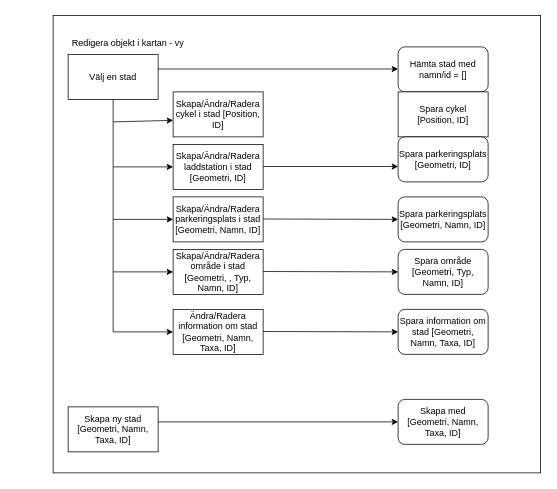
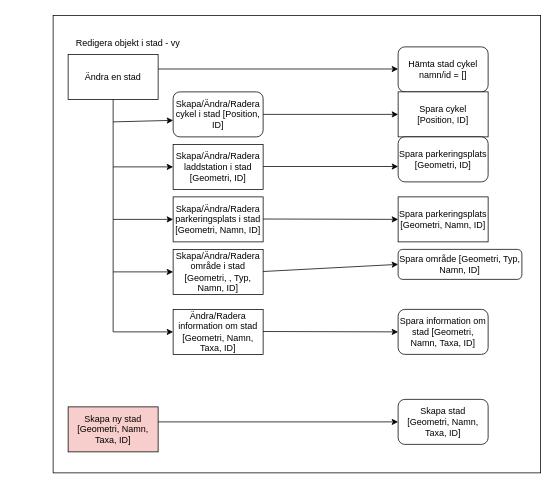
- <mxCell id="3" value="Redigera objekt i kartan - vy" style="text;html=1;strokeColor=none;fillColor=none;align=center;verticalAlign=middle;whiteSpace=wrap;rounded=0;" parent="1" vertex="1"><mxGeometry x="20" y="42" width="300" height="30" as="geometry" /></mxCell>
+ <mxCell id="3" value="Redigera objekt i stad - vy" style="text;html=1;strokeColor=none;fillColor=none;align=center;verticalAlign=middle;whiteSpace=wrap;rounded=0;" parent="1" vertex="1"><mxGeometry x="20" y="42" width="300" height="30" as="geometry" /></mxCell>
- <mxCell id="13" value="Hämta stad med namn/id = []" style="rounded=1;whiteSpace=wrap;html=1;" parent="1" vertex="1"><mxGeometry x="530" y="62" width="120" height="60" as="geometry" /></mxCell>
+ <mxCell id="13" value="Hämta stad cykel namn/id = []" style="rounded=1;whiteSpace=wrap;html=1;" parent="1" vertex="1"><mxGeometry x="530" y="62" width="120" height="60" as="geometry" /></mxCell>
- <mxCell id="4" value="Välj en stad" style="rounded=0;whiteSpace=wrap;html=1;" parent="1" vertex="1"><mxGeometry x="90" y="72" width="120" height="60" as="geometry" /></mxCell>
+ <mxCell id="4" value="Ändra en stad" style="rounded=0;whiteSpace=wrap;html=1;" parent="1" vertex="1"><mxGeometry x="90" y="72" width="120" height="60" as="geometry" /></mxCell>
- <mxCell id="5" value="Skapa/Ändra/Radera cykel i stad [Position, ID]" style="rounded=0;whiteSpace=wrap;html=1;" parent="1" vertex="1"><mxGeometry x="230" y="122" width="120" height="60" as="geometry" /></mxCell>
+ <mxCell id="5" value="Skapa/Ändra/Radera cykel i stad [Position, ID]" style="whiteSpace=wrap;html=1;rounded=1;" parent="1" vertex="1"><mxGeometry x="230" y="122" width="120" height="60" as="geometry" /></mxCell>
+ <mxCell id="22" value="" style="endArrow=classic;html=1;rounded=0;exitX=1;exitY=0.5;exitDx=0;exitDy=0;entryX=0;entryY=0.5;entryDx=0;entryDy=0;" parent="1" source="5" target="18" edge="1"><mxGeometry width="50" height="50" relative="1" as="geometry"><mxPoint x="650" y="362" as="sourcePoint" /><mxPoint x="700" y="312" as="targetPoint" /></mxGeometry></mxCell>
- <mxCell id="20" value="Spara parkeringsplats&lt;br&gt;[Geometri, Namn, ID]" style="rounded=1;whiteSpace=wrap;html=1;" parent="1" vertex="1"><mxGeometry x="530" y="262" width="120" height="60" as="geometry" /></mxCell>
+ <mxCell id="20" value="Spara parkeringsplats&lt;br&gt;[Geometri, Namn, ID]" style="whiteSpace=wrap;html=1;rounded=0;" parent="1" vertex="1"><mxGeometry x="530" y="262" width="120" height="60" as="geometry" /></mxCell>
- <mxCell id="21" value="Spara område [Geometri, Typ, Namn, ID]" style="rounded=1;whiteSpace=wrap;html=1;" parent="1" vertex="1"><mxGeometry x="530" y="332" width="120" height="60" as="geometry" /></mxCell>
+ <mxCell id="21" value="Spara område [Geometri, Typ, Namn, ID]" style="rounded=1;whiteSpace=wrap;html=1;" parent="1" vertex="1"><mxGeometry x="530" y="332" width="165" height="40" as="geometry" /></mxCell>
- <mxCell id="14" value="Skapa med [Geometri, Namn, Taxa, ID]" style="rounded=1;whiteSpace=wrap;html=1;" parent="1" vertex="1"><mxGeometry x="530" y="532" width="120" height="60" as="geometry" /></mxCell>
+ <mxCell id="14" value="Skapa stad [Geometri, Namn, Taxa, ID]" style="rounded=1;whiteSpace=wrap;html=1;" parent="1" vertex="1"><mxGeometry x="530" y="532" width="120" height="60" as="geometry" /></mxCell>
- <mxCell id="11" value="Skapa ny stad&lt;br&gt;[Geometri, Namn, Taxa, ID]" style="rounded=0;whiteSpace=wrap;html=1;" parent="1" vertex="1"><mxGeometry x="90" y="542" width="120" height="60" as="geometry" /></mxCell>
+ <mxCell id="11" value="Skapa ny stad&lt;br&gt;[Geometri, Namn, Taxa, ID]" style="rounded=0;whiteSpace=wrap;html=1;fillColor=#f8cecc;" parent="1" vertex="1"><mxGeometry x="90" y="542" width="120" height="60" as="geometry" /></mxCell>
